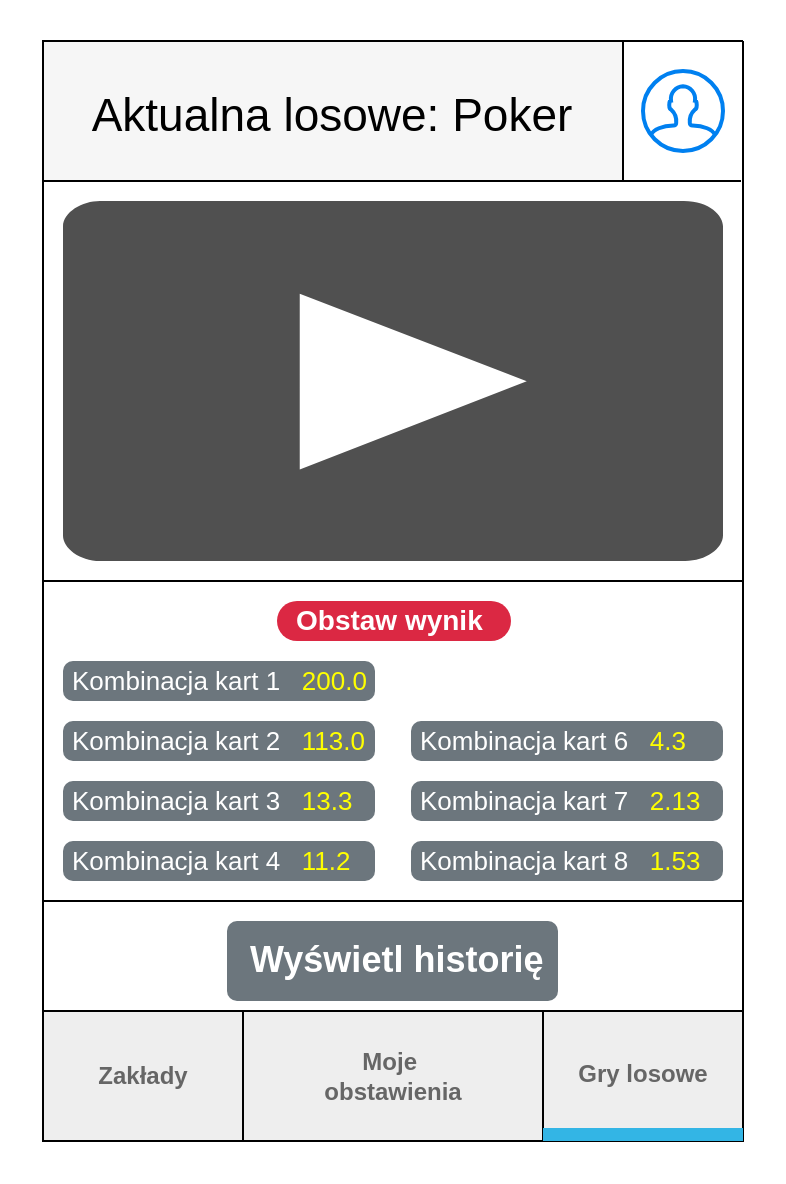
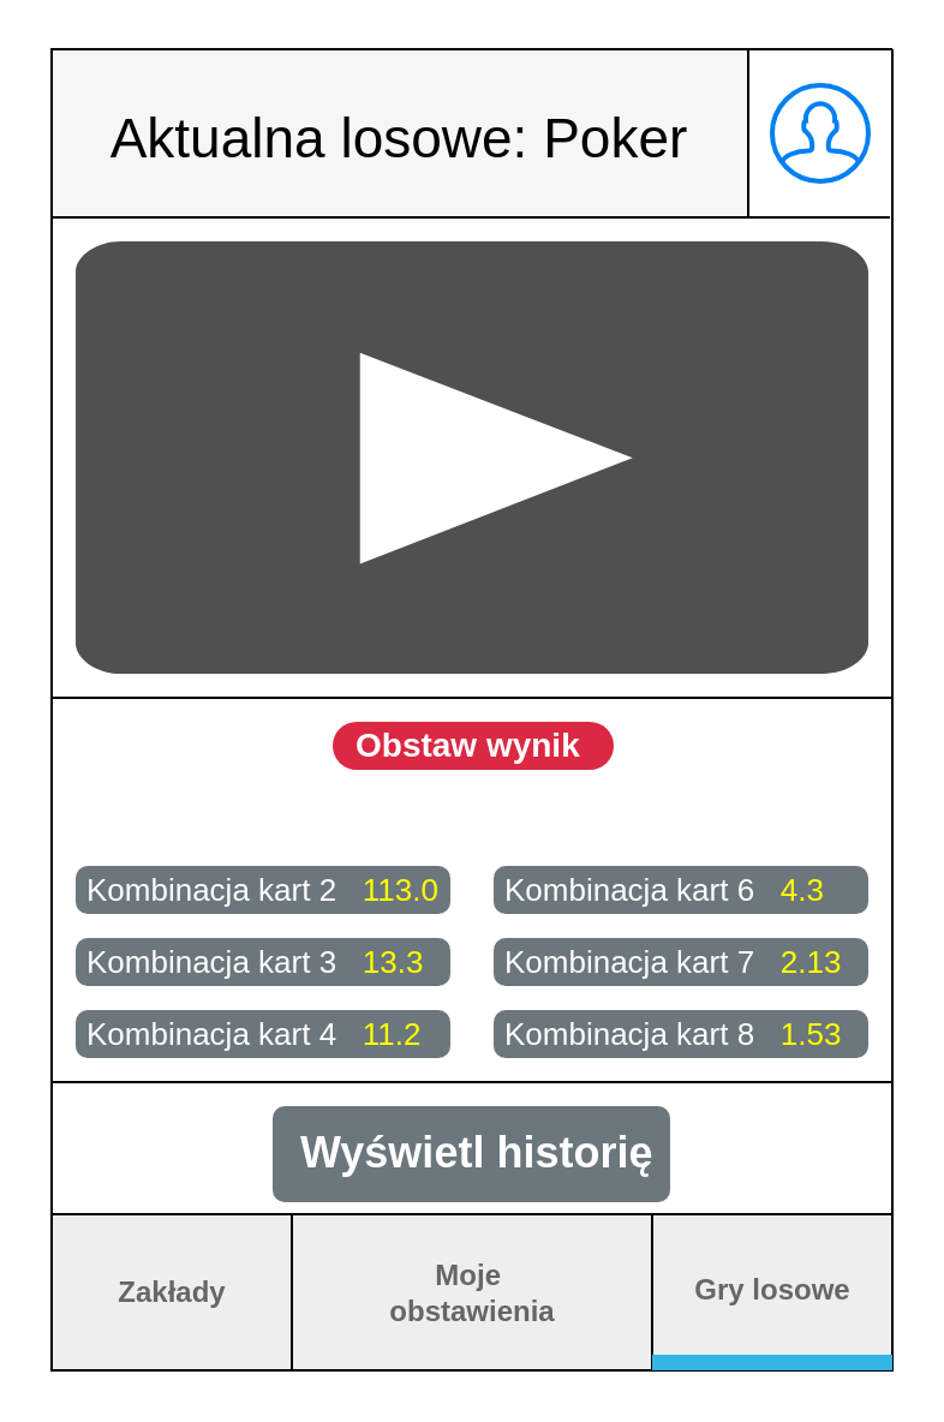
- <mxCell id="20" value="Kombinacja kart 1&amp;nbsp; &amp;nbsp;&lt;font style=&quot;color: rgb(255, 255, 0);&quot;&gt;200.0&lt;/font&gt;" style="html=1;shadow=0;dashed=0;shape=mxgraph.bootstrap.rrect;rSize=5;strokeColor=none;strokeWidth=1;fillColor=#6C767D;fontColor=#FFFFFF;whiteSpace=wrap;align=left;verticalAlign=middle;spacingLeft=0;fontStyle=0;fontSize=13;spacing=5;" vertex="1" parent="19"><mxGeometry width="156" height="20" as="geometry" /></mxCell>
